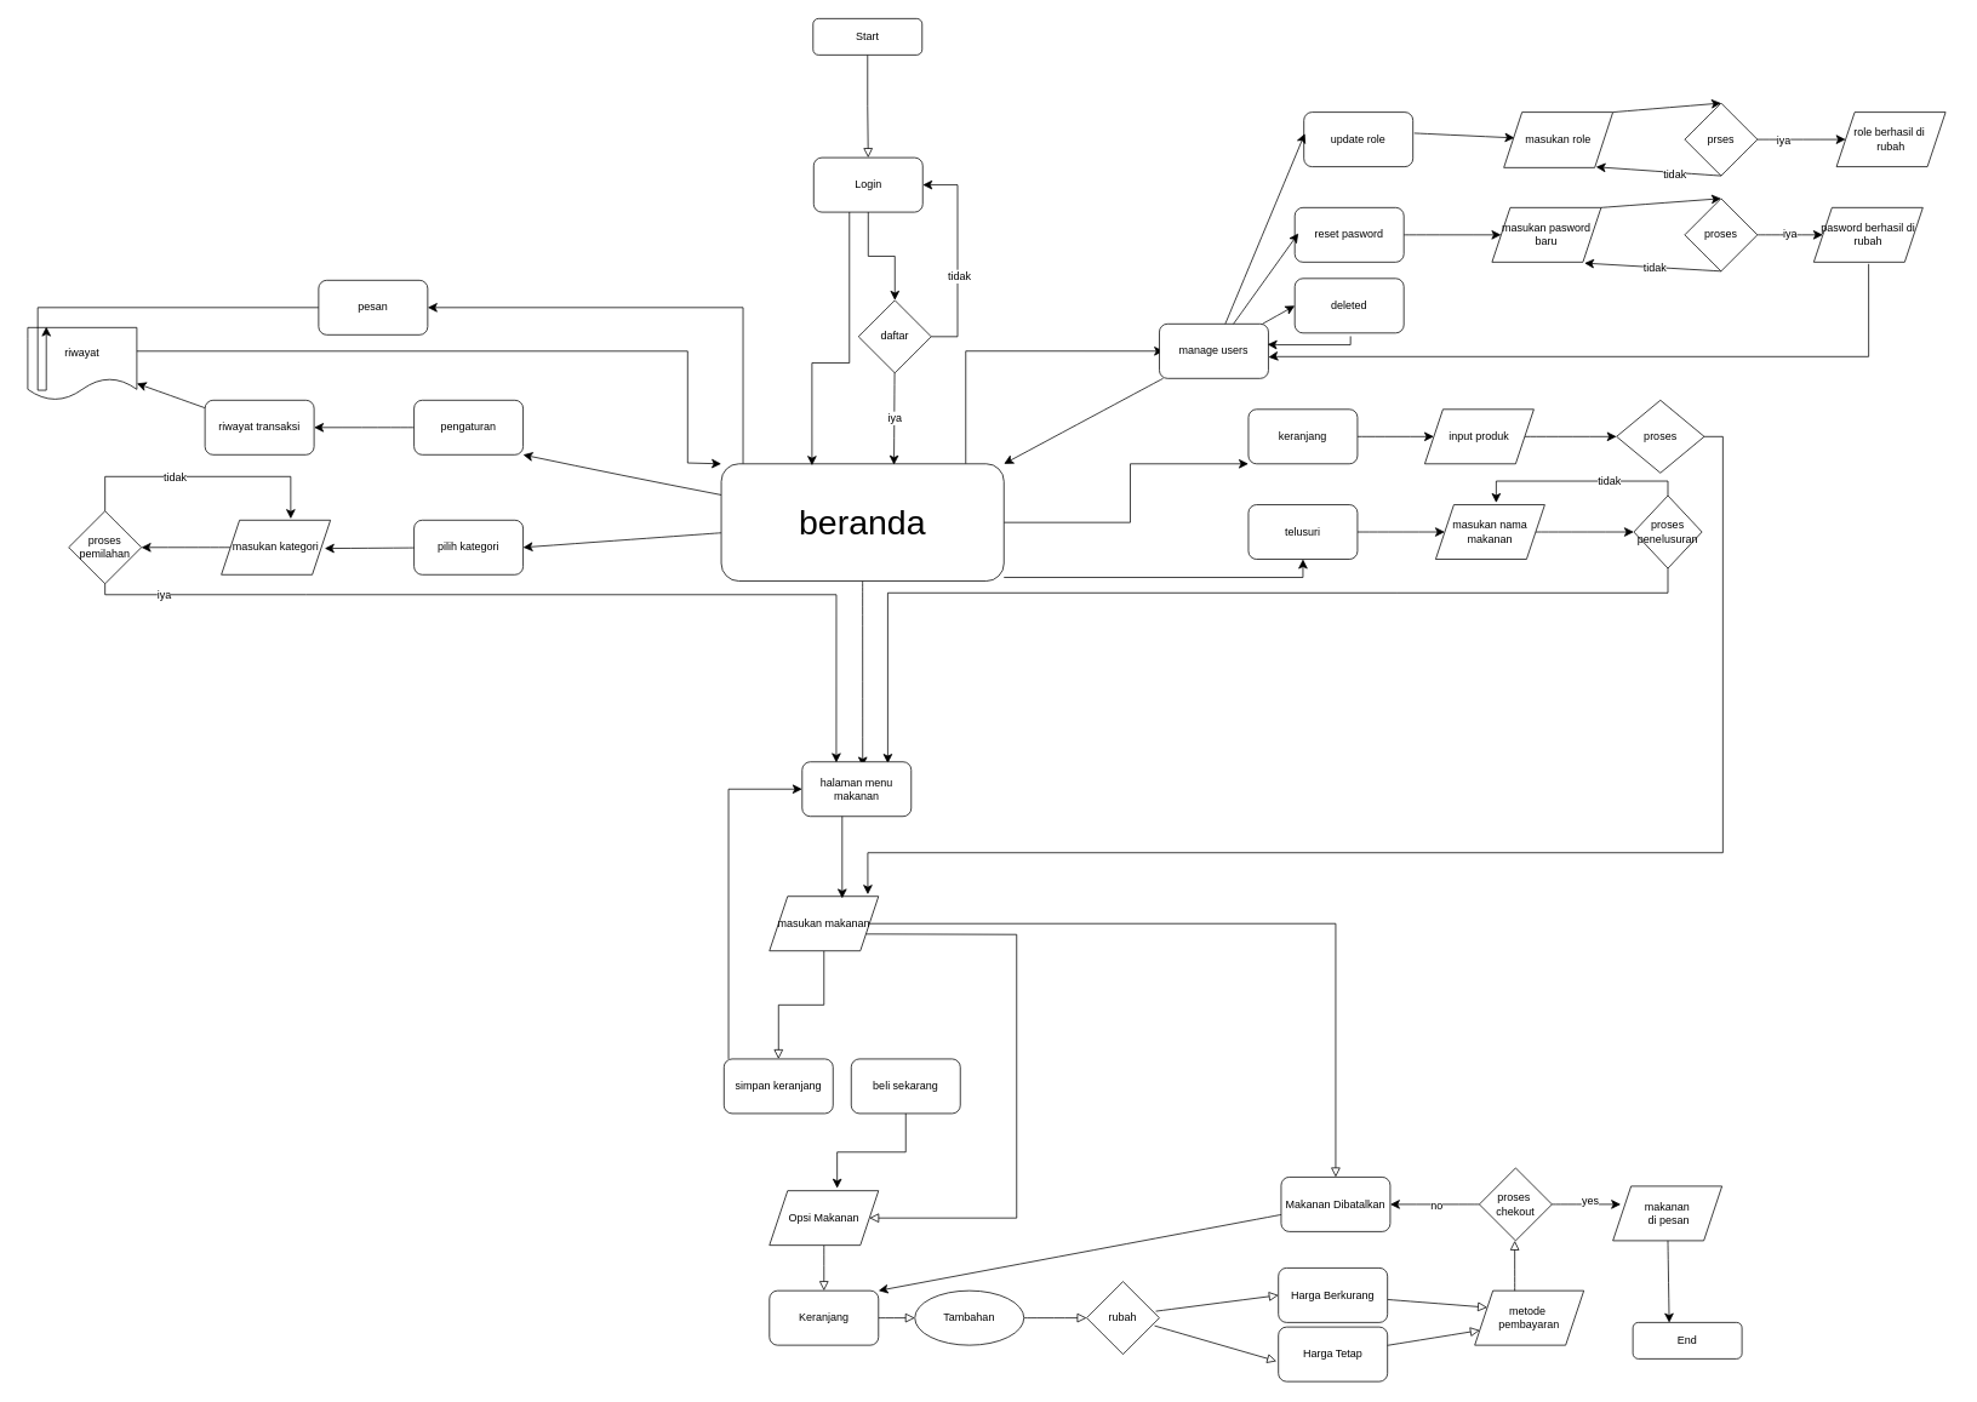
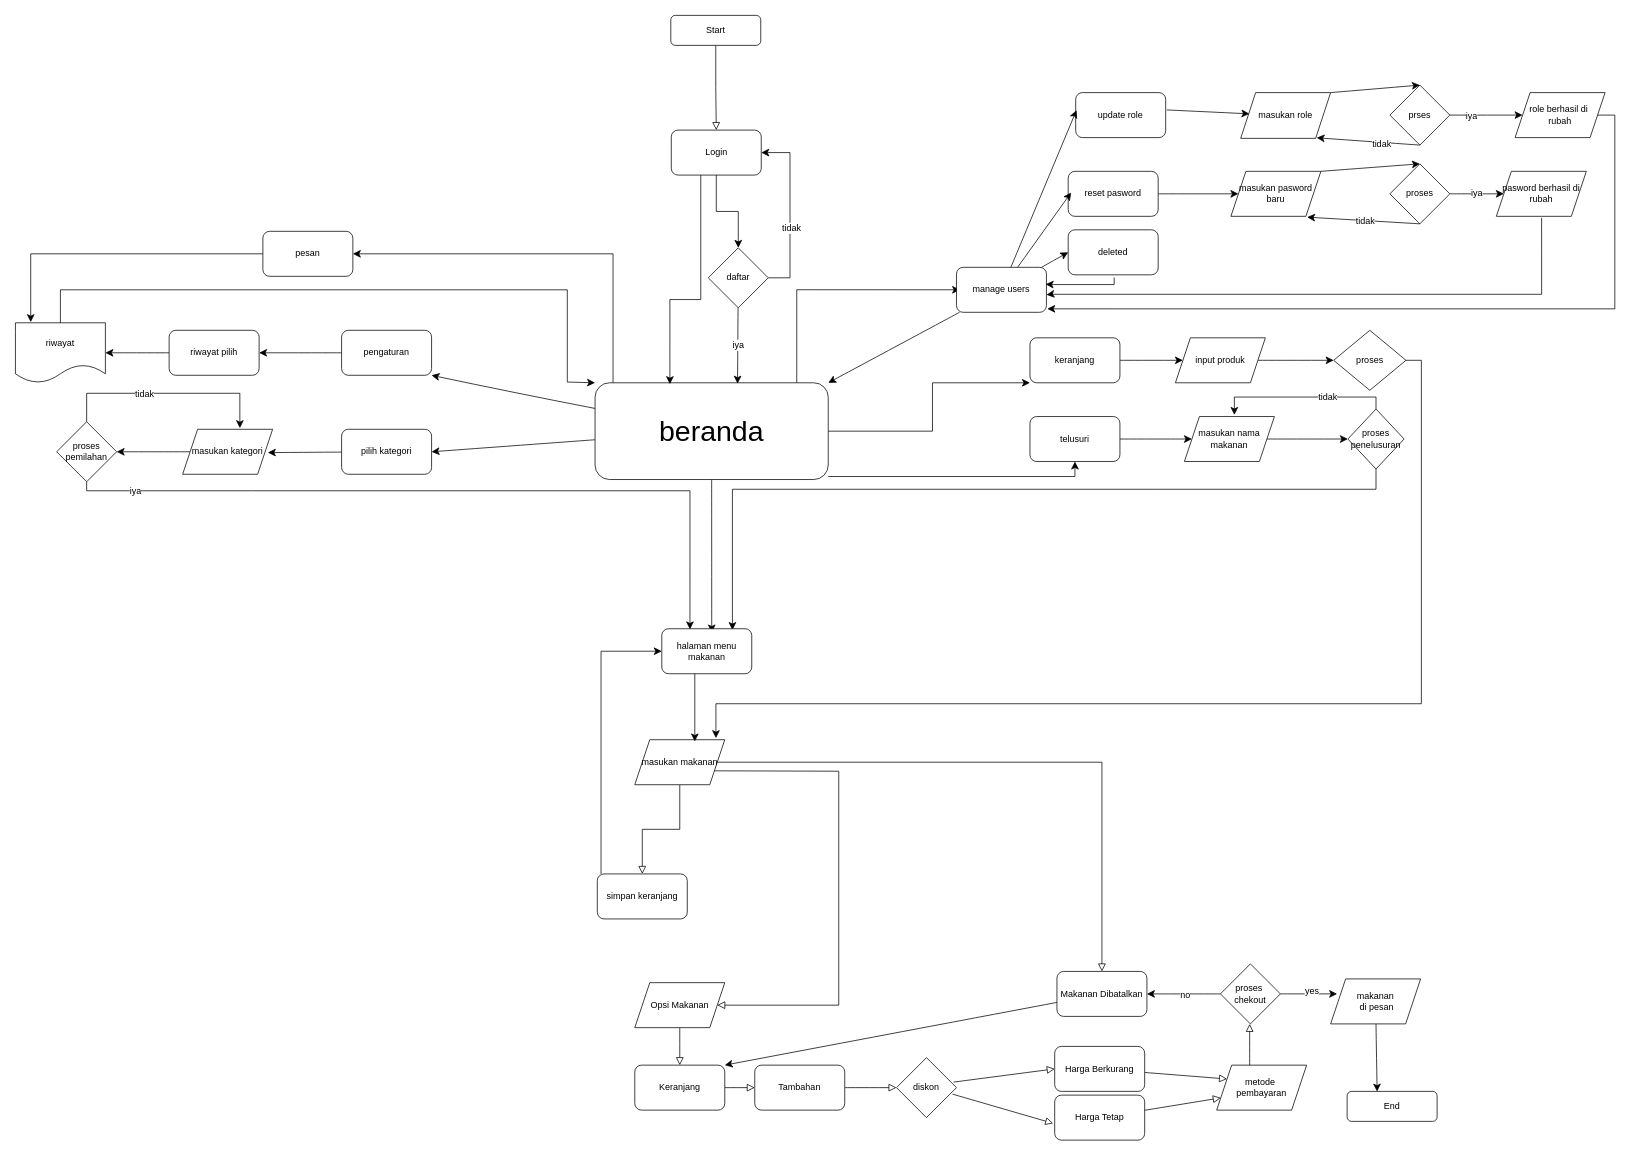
+ <mxCell id="104" style="edgeStyle=orthogonalEdgeStyle;rounded=0;orthogonalLoop=1;jettySize=auto;html=1;entryX=1.009;entryY=0.923;entryDx=0;entryDy=0;fontSize=12;startSize=8;endSize=8;entryPerimeter=0;" parent="1" source="105" target="80" edge="1"><mxGeometry relative="1" as="geometry"><Array as="points"><mxPoint x="2153" y="153" /><mxPoint x="2153" y="411" /></Array></mxGeometry></mxCell>
- <mxCell id="70" value="riwayat" style="shape=document;whiteSpace=wrap;html=1;boundedLbl=1;" parent="1" vertex="1"><mxGeometry x="30" y="360" width="120" height="80" as="geometry" /></mxCell>
+ <mxCell id="70" value="riwayat" style="shape=document;whiteSpace=wrap;html=1;boundedLbl=1;" parent="1" vertex="1"><mxGeometry x="20" y="430" width="120" height="80" as="geometry" /></mxCell>
- <mxCell id="72" value="riwayat transaksi" style="rounded=1;whiteSpace=wrap;html=1;" parent="1" vertex="1"><mxGeometry x="225" y="440" width="120" height="60" as="geometry" /></mxCell>
+ <mxCell id="72" value="riwayat pilih" style="rounded=1;whiteSpace=wrap;html=1;" parent="1" vertex="1"><mxGeometry x="225" y="440" width="120" height="60" as="geometry" /></mxCell>
- <mxCell id="28" value="beli sekarang" style="rounded=1;whiteSpace=wrap;html=1;" parent="1" vertex="1"><mxGeometry x="935.997" y="1165.003" width="120" height="60" as="geometry" /></mxCell>
- <mxCell id="106" style="edgeStyle=orthogonalEdgeStyle;rounded=0;orthogonalLoop=1;jettySize=auto;html=1;entryX=0.621;entryY=-0.045;entryDx=0;entryDy=0;entryPerimeter=0;fontSize=12;startSize=8;endSize=8;" parent="1" source="28" target="15" edge="1"><mxGeometry relative="1" as="geometry" /></mxCell>
- <mxCell id="20" value="Tambahan" style="ellipse;whiteSpace=wrap;html=1;" parent="1" vertex="1"><mxGeometry x="1005.997" y="1420.003" width="120" height="60" as="geometry" /></mxCell>
+ <mxCell id="20" value="Tambahan" style="rounded=1;whiteSpace=wrap;html=1;" parent="1" vertex="1"><mxGeometry x="1005.997" y="1420.003" width="120" height="60" as="geometry" /></mxCell>
- <mxCell id="107" value="rubah" style="rhombus;whiteSpace=wrap;html=1;" vertex="1" parent="1"><mxGeometry x="1195" y="1410" width="80" height="80" as="geometry" /></mxCell>
+ <mxCell id="107" value="diskon" style="rhombus;whiteSpace=wrap;html=1;" vertex="1" parent="1"><mxGeometry x="1195" y="1410" width="80" height="80" as="geometry" /></mxCell>
